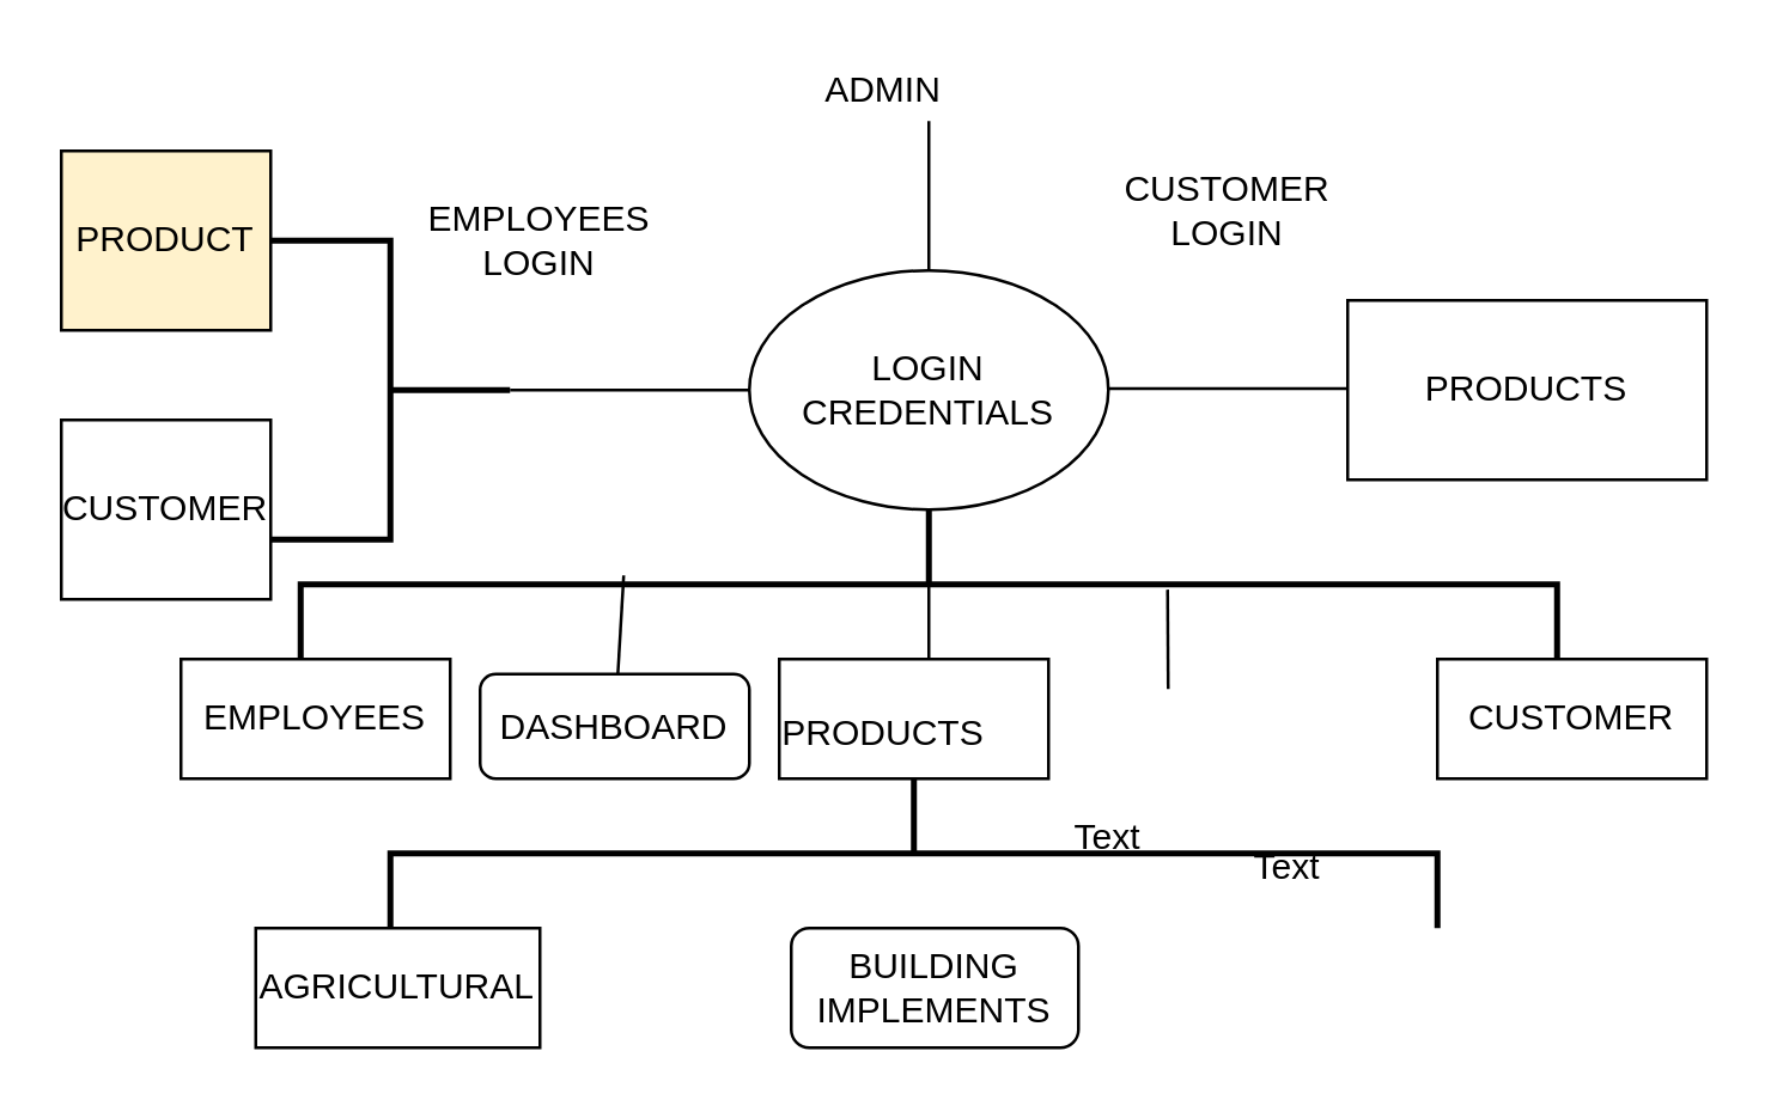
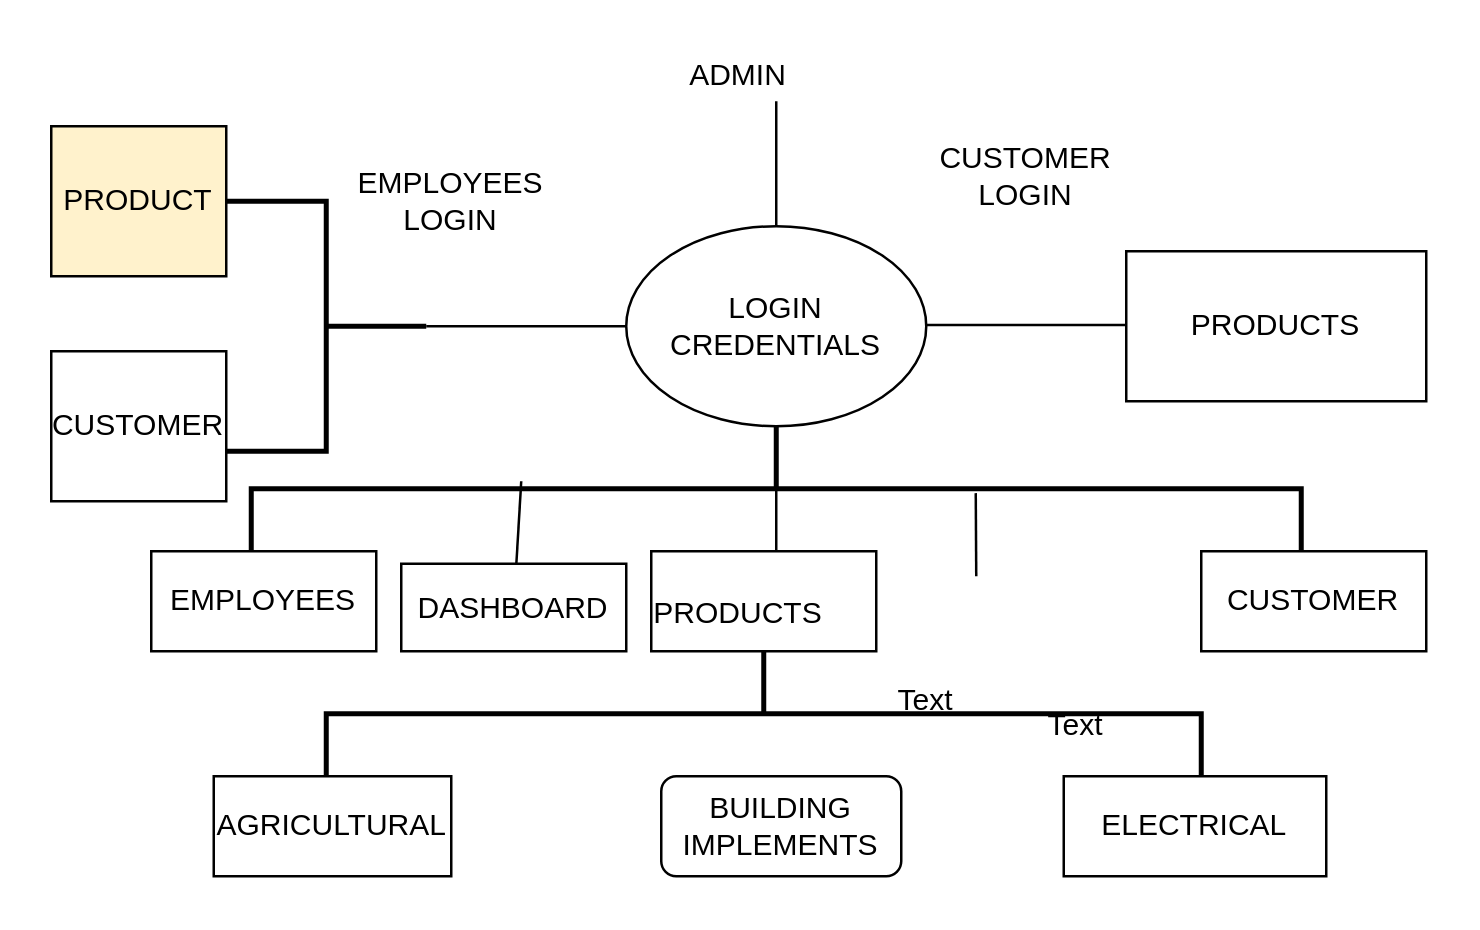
- <mxCell id="19" value="DASHBOARD" style="whiteSpace=wrap;html=1;rounded=1;" vertex="1" parent="1"><mxGeometry x="160" y="225" width="90" height="35" as="geometry" /></mxCell>
+ <mxCell id="19" value="DASHBOARD" style="rounded=0;whiteSpace=wrap;html=1;" vertex="1" parent="1"><mxGeometry x="160" y="225" width="90" height="35" as="geometry" /></mxCell>
+ <mxCell id="23" value="ELECTRICAL" style="rounded=0;whiteSpace=wrap;html=1;" vertex="1" parent="1"><mxGeometry x="425" y="310" width="105" height="40" as="geometry" /></mxCell>
